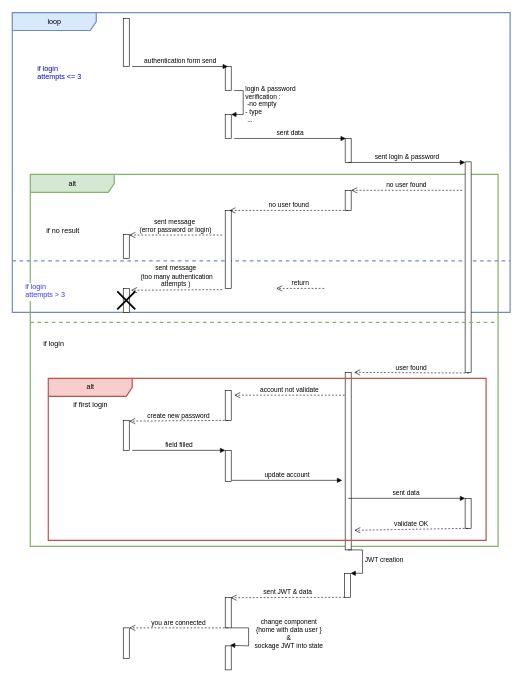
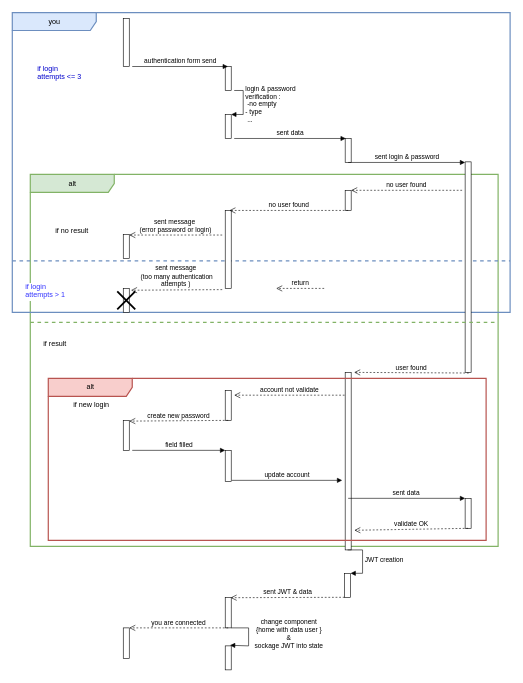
- <mxCell id="9" value="loop" style="shape=umlFrame;tabWidth=110;tabHeight=30;tabPosition=left;html=1;boundedLbl=1;labelInHeader=1;width=140;height=30;fillColor=#dae8fc;strokeColor=#6c8ebf;strokeWidth=2;container=0;" vertex="1" parent="1"><mxGeometry x="20" y="20" width="830" height="500" as="geometry" /></mxCell>
+ <mxCell id="9" value="you" style="shape=umlFrame;tabWidth=110;tabHeight=30;tabPosition=left;html=1;boundedLbl=1;labelInHeader=1;width=140;height=30;fillColor=#dae8fc;strokeColor=#6c8ebf;strokeWidth=2;container=0;" vertex="1" parent="1"><mxGeometry x="20" y="20" width="830" height="500" as="geometry" /></mxCell>
- <mxCell id="16" value="if no result" style="text;strokeWidth=1;" vertex="1" parent="1"><mxGeometry x="55" y="330" width="100" height="20" as="geometry"><mxPoint x="20" y="40" as="offset" /></mxGeometry></mxCell>
+ <mxCell id="16" value="if no result" style="text;strokeWidth=1;" vertex="1" parent="1"><mxGeometry x="70" y="330" width="100" height="20" as="geometry"><mxPoint x="20" y="40" as="offset" /></mxGeometry></mxCell>
- <mxCell id="11" value="if login&#10;attempts &gt; 3" style="line;strokeWidth=2;dashed=1;labelPosition=center;verticalLabelPosition=bottom;align=left;verticalAlign=top;spacingLeft=20;spacingTop=15;fillColor=#dae8fc;strokeColor=#6c8ebf;fontColor=#3333FF;" vertex="1" parent="1"><mxGeometry x="20" y="420" width="830" height="28.4" as="geometry" /></mxCell>
+ <mxCell id="11" value="if login&#10;attempts &gt; 1" style="line;strokeWidth=2;dashed=1;labelPosition=center;verticalLabelPosition=bottom;align=left;verticalAlign=top;spacingLeft=20;spacingTop=15;fillColor=#dae8fc;strokeColor=#6c8ebf;fontColor=#3333FF;" vertex="1" parent="1"><mxGeometry x="20" y="420" width="830" height="28.4" as="geometry" /></mxCell>
- <mxCell id="17" value="if login" style="line;strokeWidth=2;dashed=1;labelPosition=center;verticalLabelPosition=bottom;align=left;verticalAlign=top;spacingLeft=20;spacingTop=15;strokeColor=#82b366;fillColor=#d5e8d4;" vertex="1" parent="1"><mxGeometry x="50" y="530" width="780" height="13.2" as="geometry" /></mxCell>
+ <mxCell id="17" value="if result" style="line;strokeWidth=2;dashed=1;labelPosition=center;verticalLabelPosition=bottom;align=left;verticalAlign=top;spacingLeft=20;spacingTop=15;strokeColor=#82b366;fillColor=#d5e8d4;" vertex="1" parent="1"><mxGeometry x="50" y="530" width="780" height="13.2" as="geometry" /></mxCell>
- <mxCell id="37" value="if first login" style="text" vertex="1" parent="1"><mxGeometry x="100" y="620" width="100" height="20" as="geometry"><mxPoint x="20" y="40" as="offset" /></mxGeometry></mxCell>
+ <mxCell id="37" value="if new login" style="text" vertex="1" parent="1"><mxGeometry x="100" y="620" width="100" height="20" as="geometry"><mxPoint x="20" y="40" as="offset" /></mxGeometry></mxCell>
